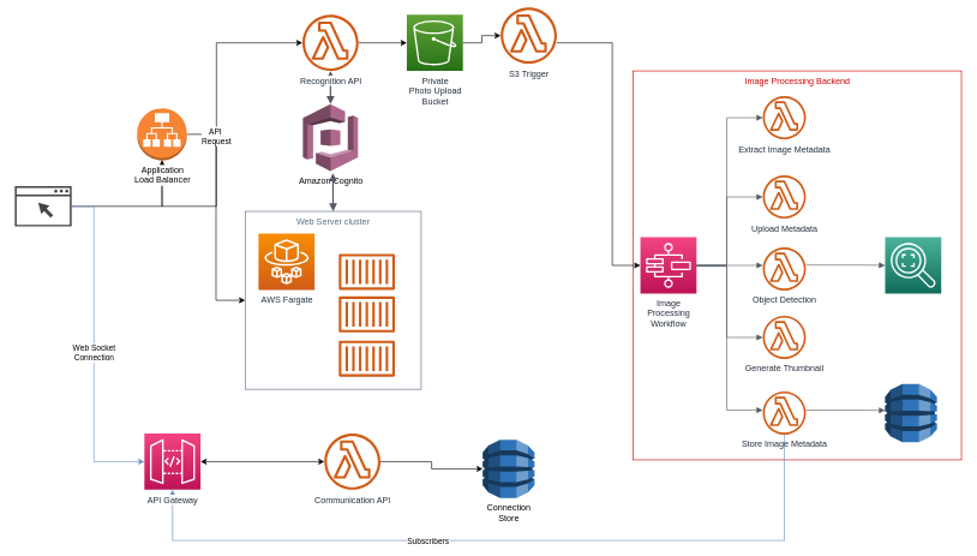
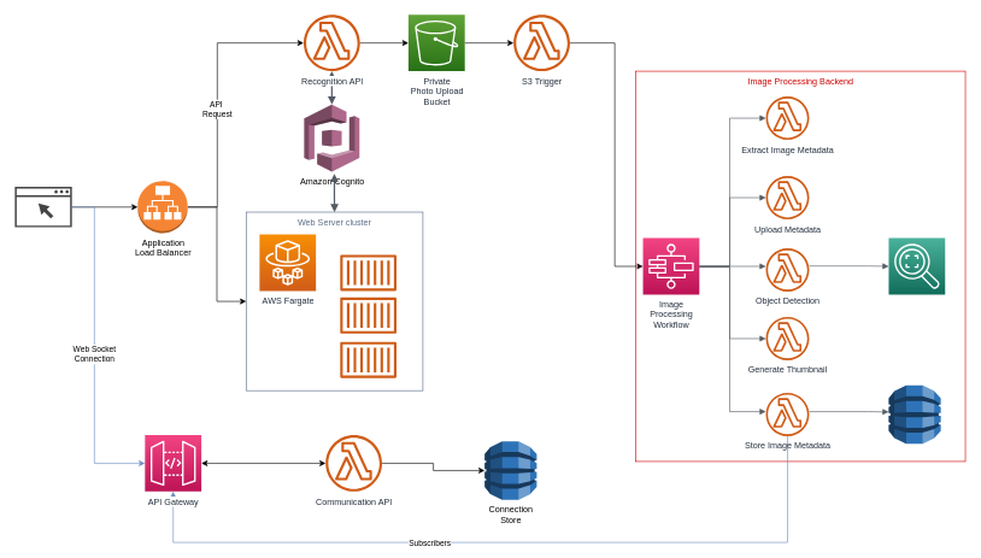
- <mxCell id="22" value="S3 Trigger" style="outlineConnect=0;fontColor=#232F3E;gradientColor=none;fillColor=#D05C17;strokeColor=none;dashed=0;verticalLabelPosition=bottom;verticalAlign=top;align=center;html=1;fontSize=12;fontStyle=0;aspect=fixed;pointerEvents=1;shape=mxgraph.aws4.lambda_function;labelBackgroundColor=#ffffff;" vertex="1" parent="1"><mxGeometry x="695" y="10" width="78" height="78" as="geometry" /></mxCell>
+ <mxCell id="22" value="S3 Trigger" style="outlineConnect=0;fontColor=#232F3E;gradientColor=none;fillColor=#D05C17;strokeColor=none;dashed=0;verticalLabelPosition=bottom;verticalAlign=top;align=center;html=1;fontSize=12;fontStyle=0;aspect=fixed;pointerEvents=1;shape=mxgraph.aws4.lambda_function;labelBackgroundColor=#ffffff;" vertex="1" parent="1"><mxGeometry x="710" y="20" width="78" height="78" as="geometry" /></mxCell>
- <mxCell id="35" value="Application&lt;br&gt;Load Balancer" style="outlineConnect=0;dashed=0;verticalLabelPosition=bottom;verticalAlign=top;align=center;html=1;shape=mxgraph.aws3.application_load_balancer;fillColor=#F58534;gradientColor=none;labelBackgroundColor=#ffffff;strokeColor=#CC0000;" vertex="1" parent="1"><mxGeometry x="190" y="150" width="69" height="72" as="geometry" /></mxCell>
+ <mxCell id="35" value="Application&lt;br&gt;Load Balancer" style="outlineConnect=0;dashed=0;verticalLabelPosition=bottom;verticalAlign=top;align=center;html=1;shape=mxgraph.aws3.application_load_balancer;fillColor=#F58534;gradientColor=none;labelBackgroundColor=#ffffff;strokeColor=#CC0000;" vertex="1" parent="1"><mxGeometry x="190" y="250" width="69" height="72" as="geometry" /></mxCell>
